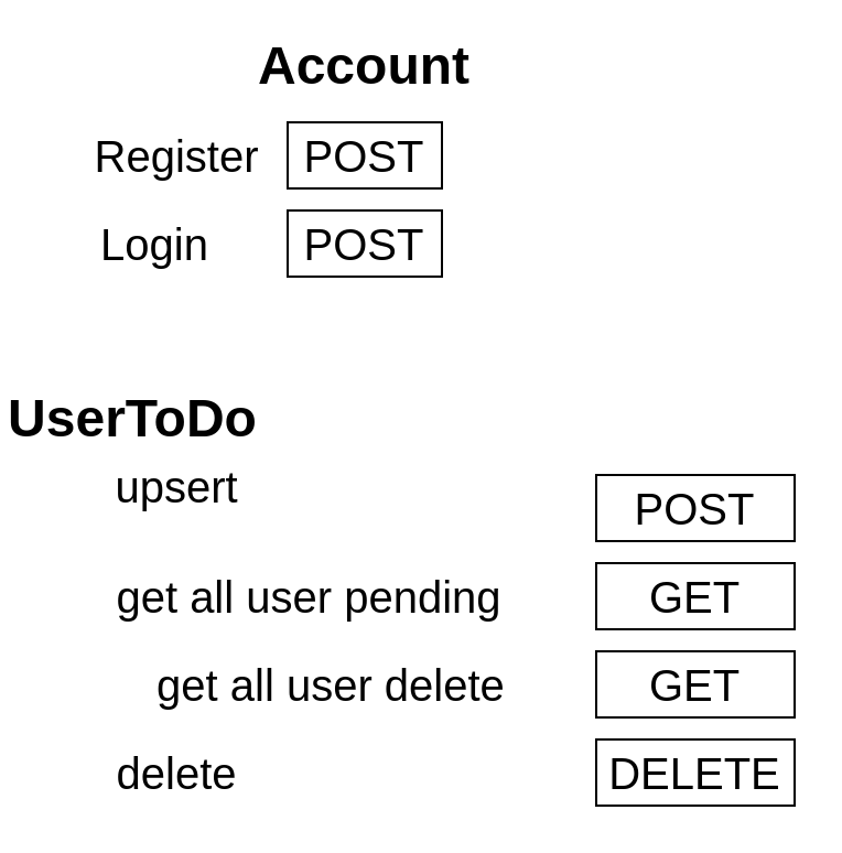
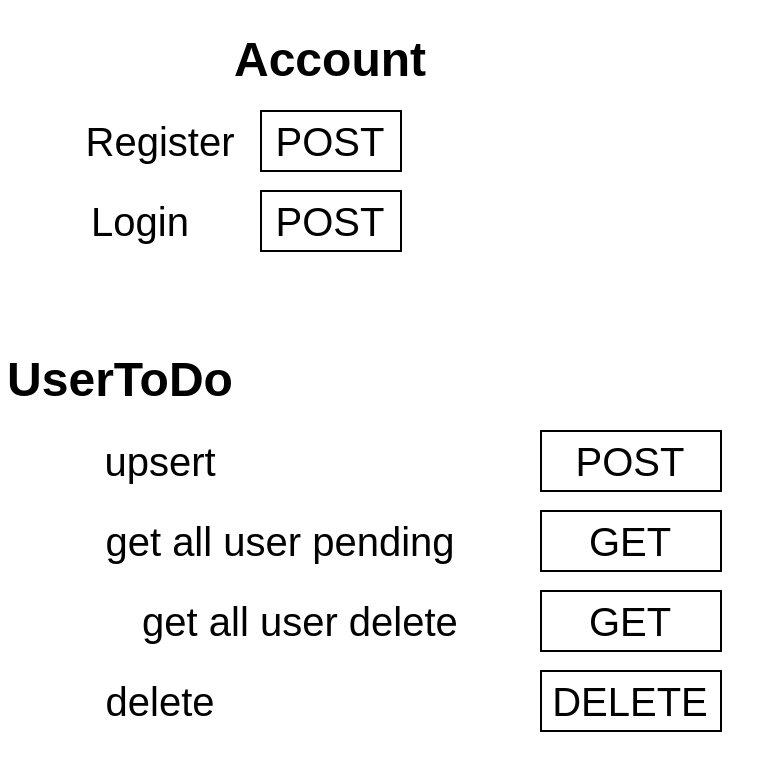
- <mxCell id="8" value="upsert" style="text;html=1;strokeColor=none;fillColor=none;align=center;verticalAlign=middle;whiteSpace=wrap;rounded=0;fontSize=20;" vertex="1" parent="1"><mxGeometry x="60" y="210" width="40" height="20" as="geometry" /></mxCell>
+ <mxCell id="8" value="upsert" style="text;html=1;strokeColor=none;fillColor=none;align=center;verticalAlign=middle;whiteSpace=wrap;rounded=0;fontSize=20;" vertex="1" parent="1"><mxGeometry x="60" y="220" width="40" height="20" as="geometry" /></mxCell>
